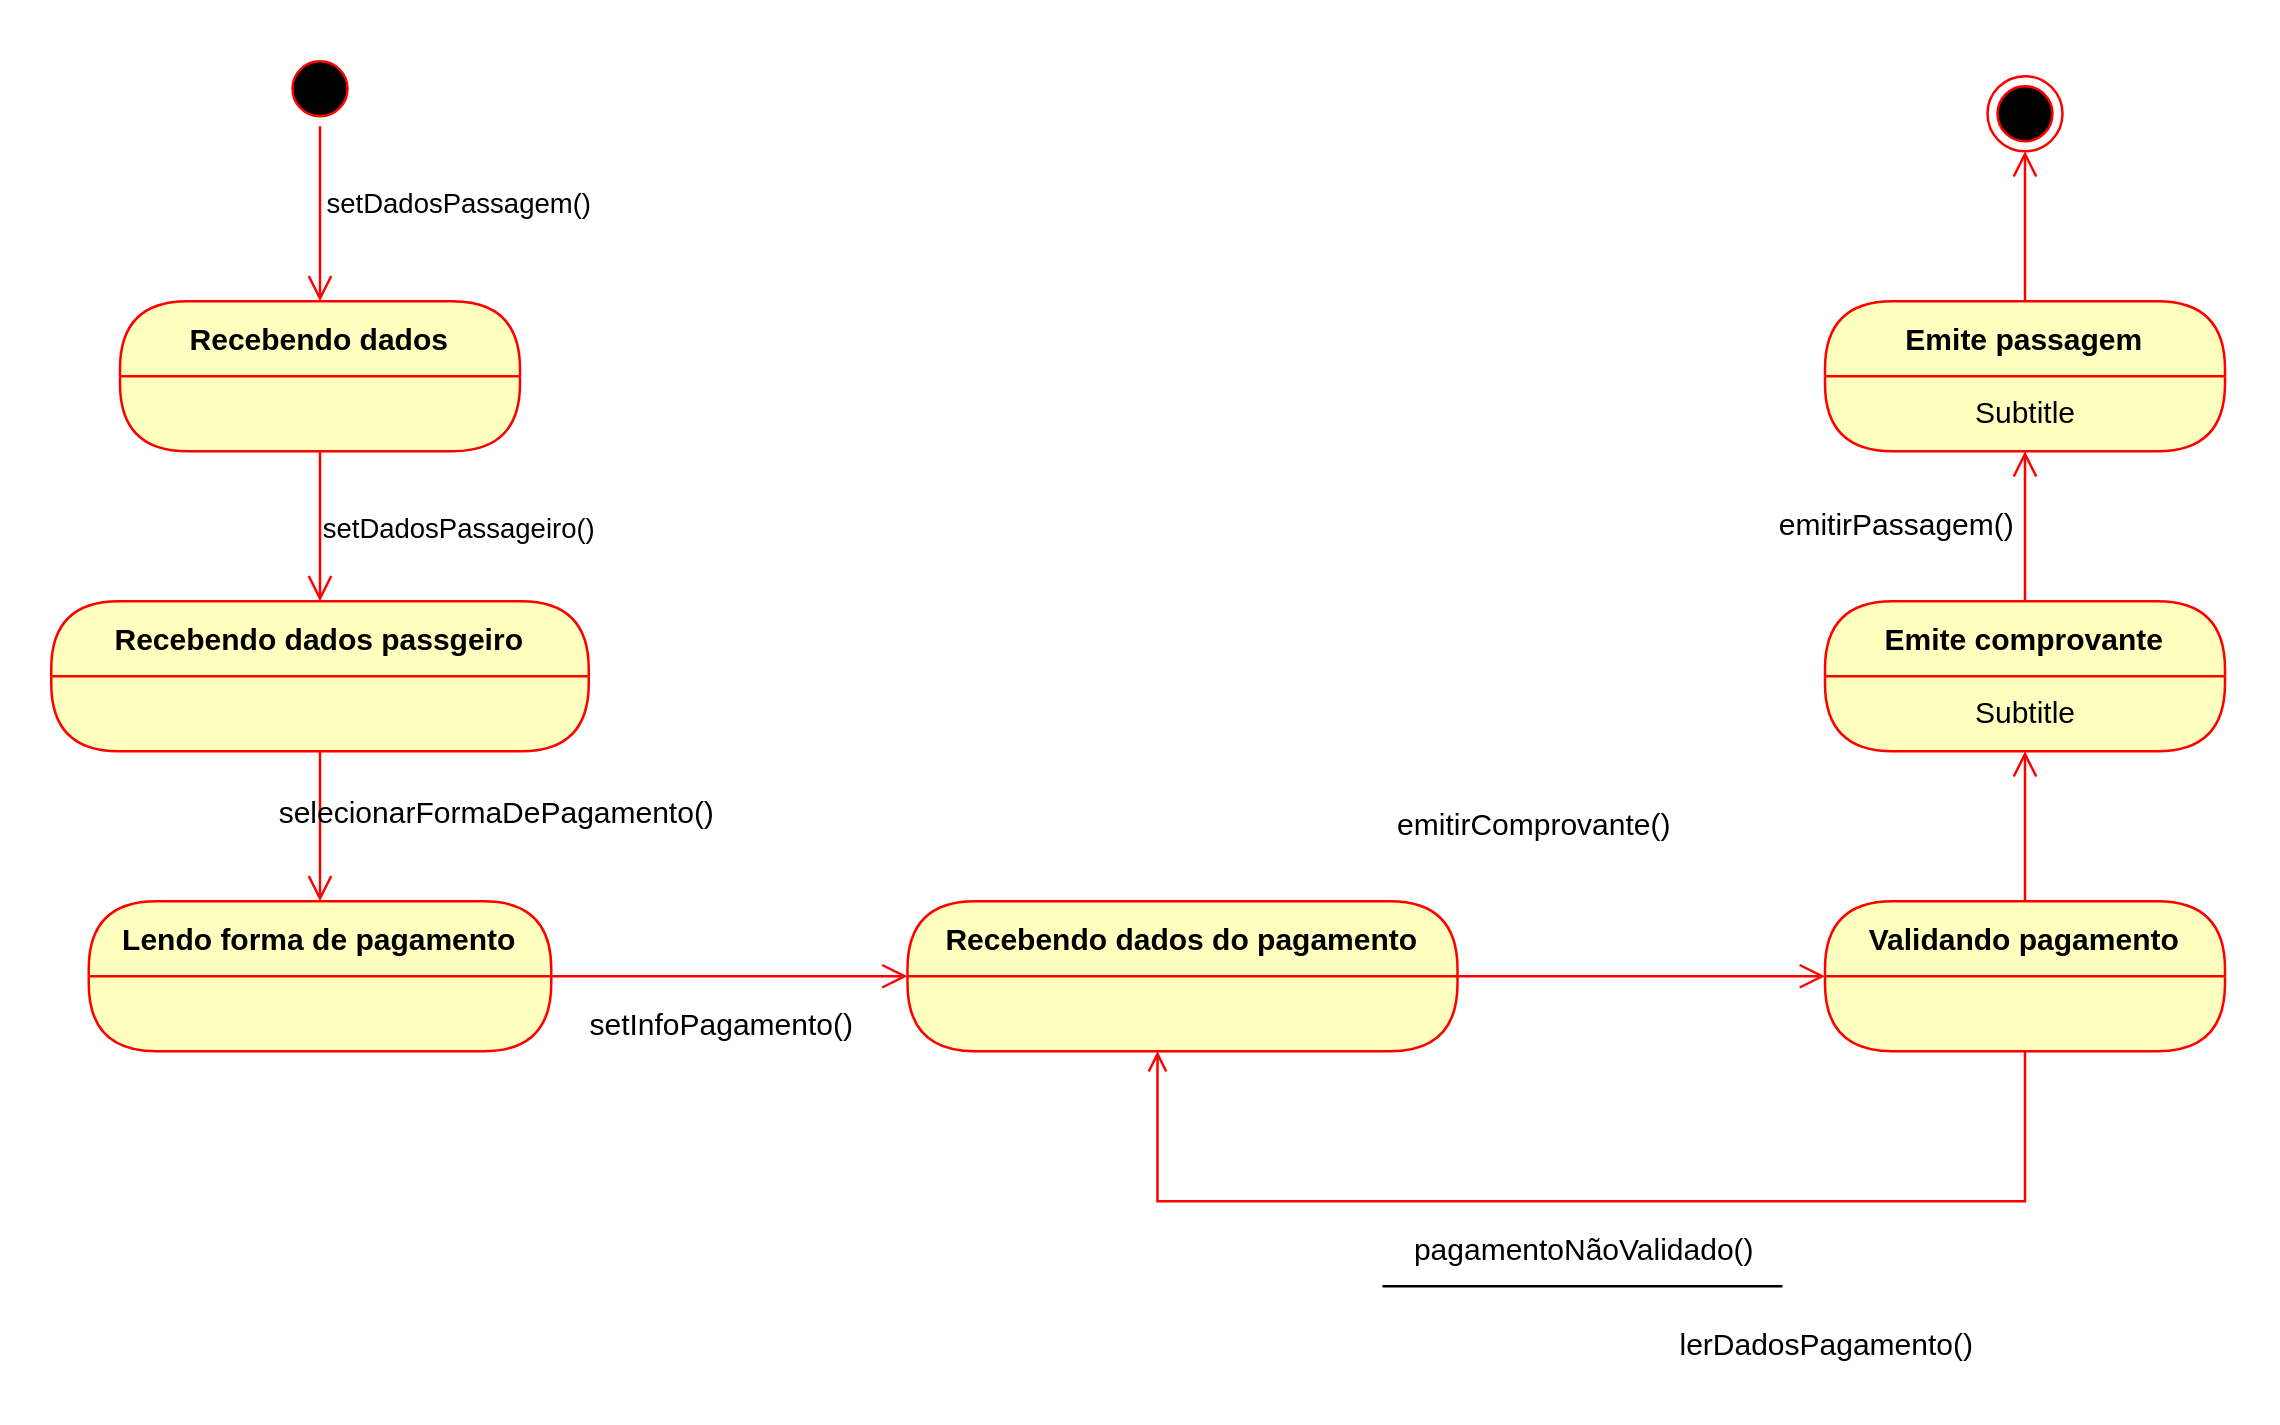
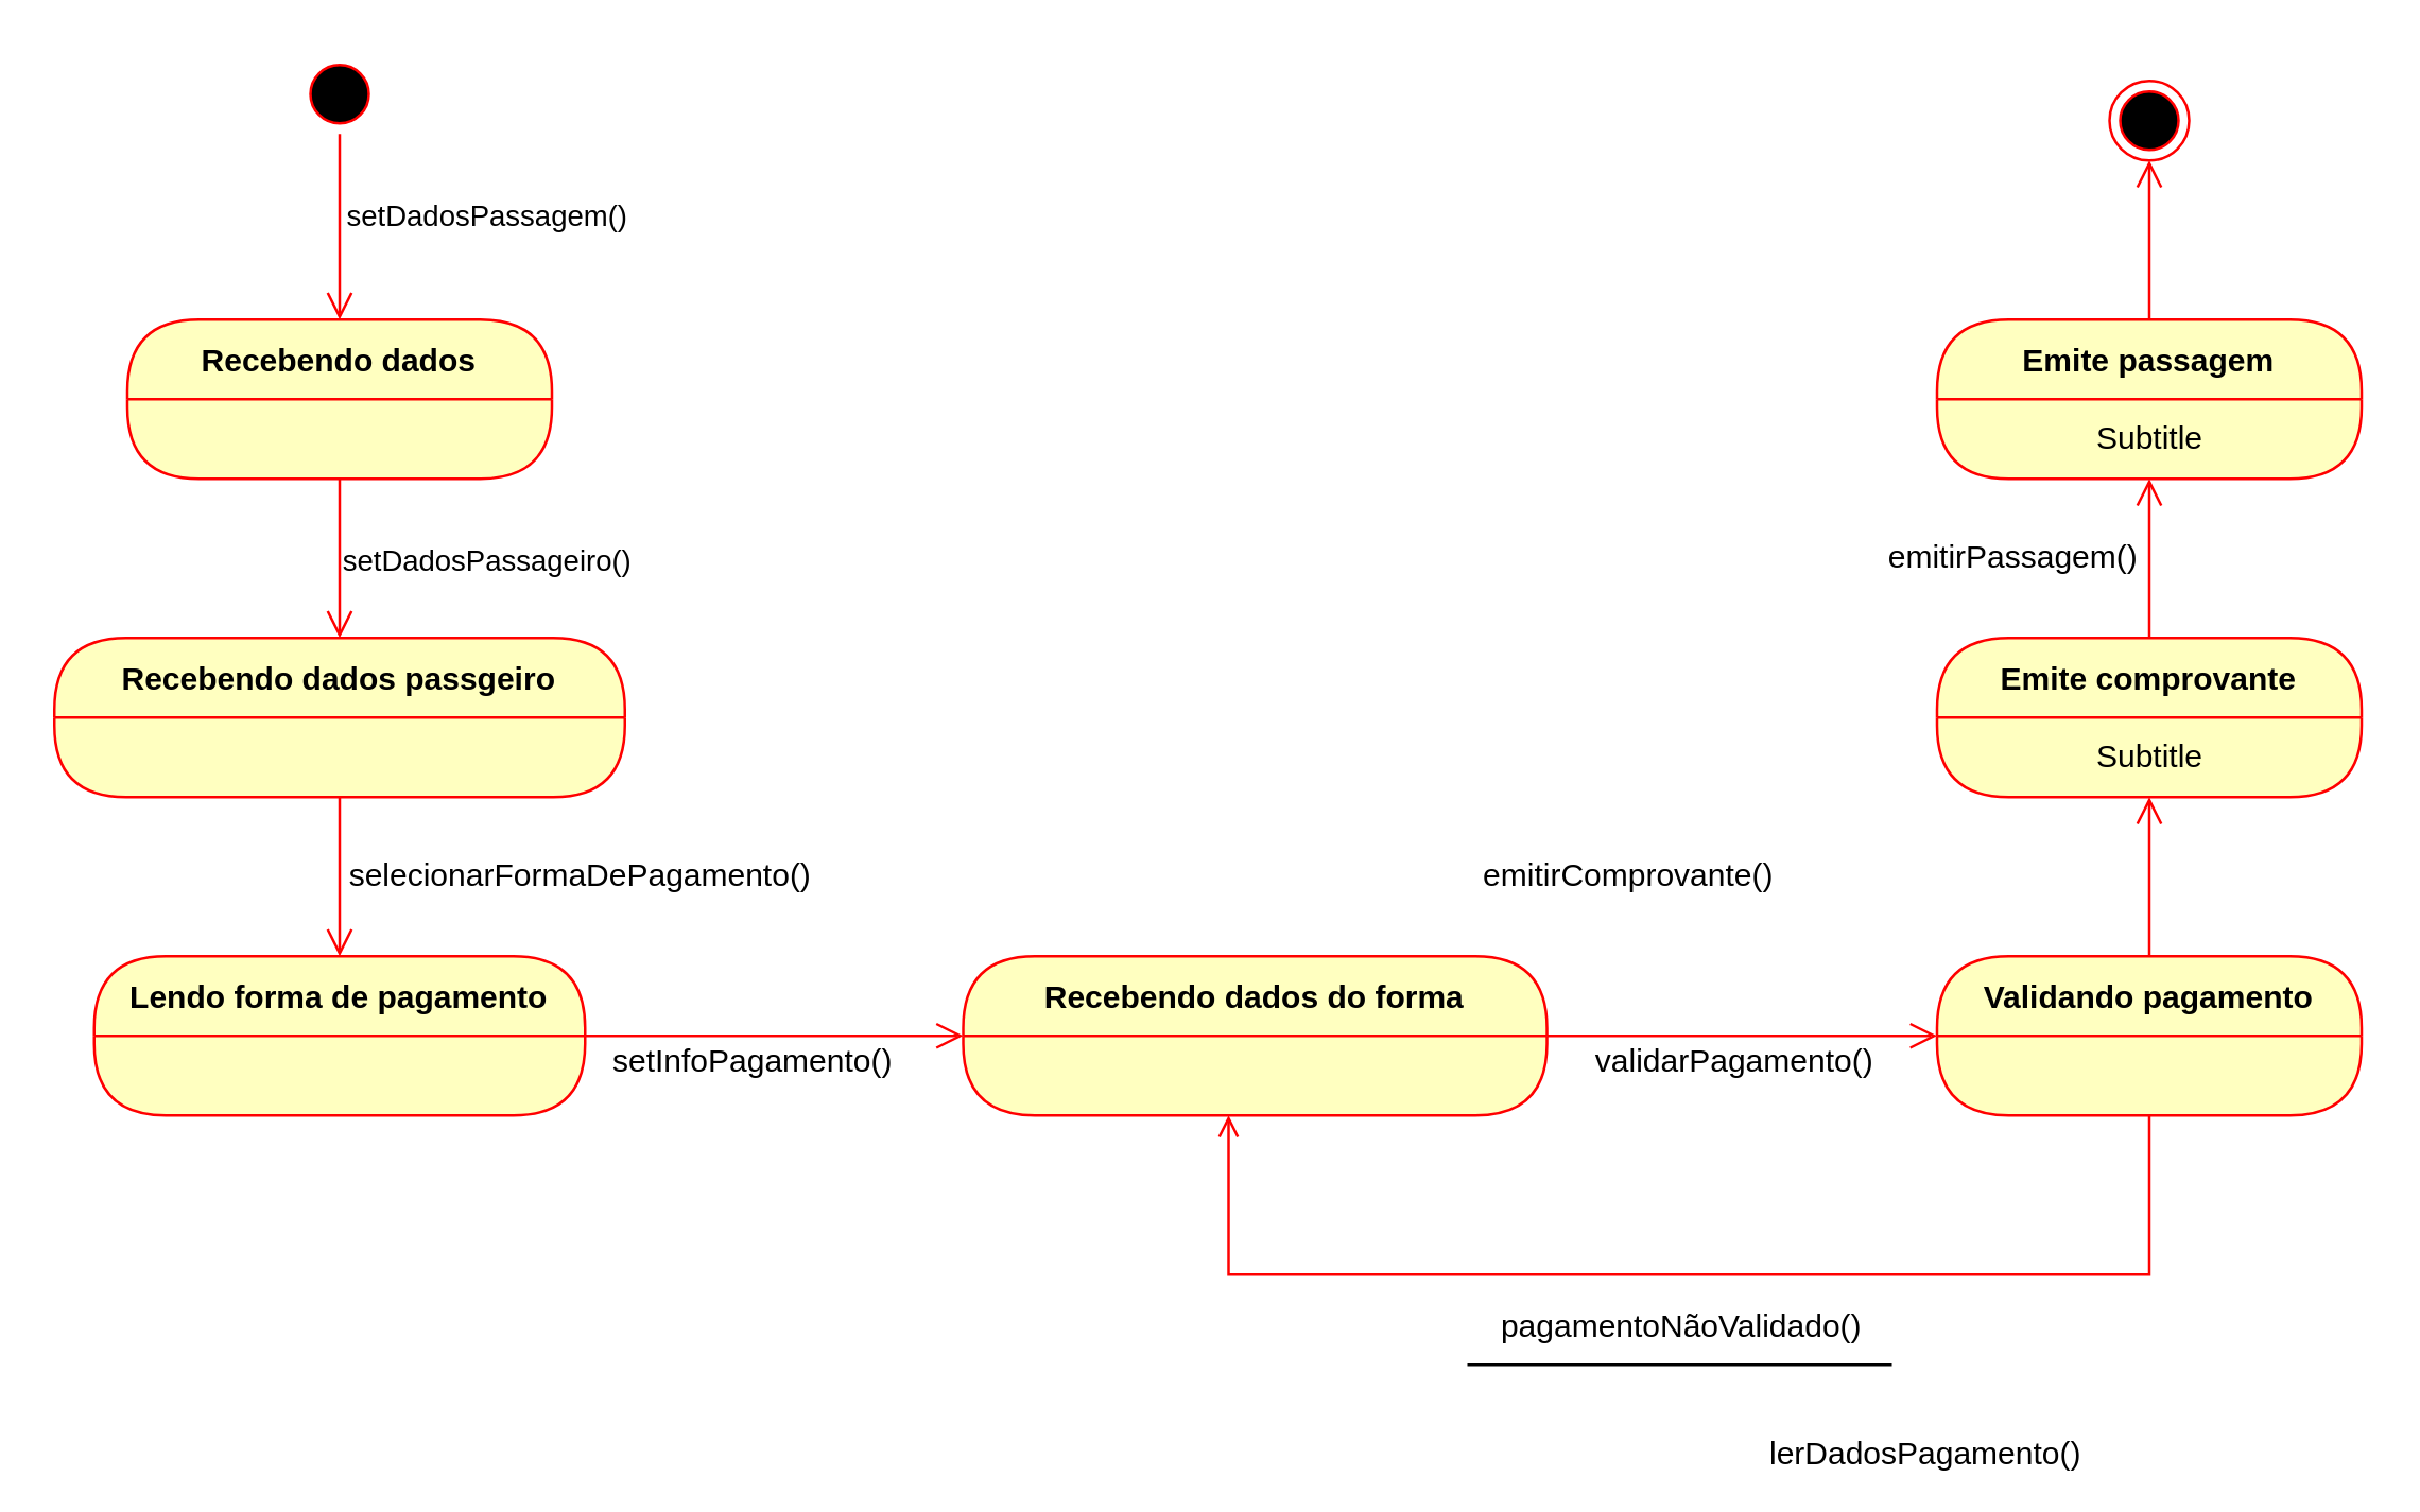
- <mxCell id="9" value="selecionarFormaDePagamento()" style="text;html=1;align=center;verticalAlign=middle;resizable=0;points=[];autosize=1;strokeColor=none;fillColor=none;" vertex="1" parent="1"><mxGeometry x="102.5" y="315" width="190" height="20" as="geometry" /></mxCell>
+ <mxCell id="9" value="selecionarFormaDePagamento()" style="text;html=1;align=center;verticalAlign=middle;resizable=0;points=[];autosize=1;strokeColor=none;fillColor=none;" vertex="1" parent="1"><mxGeometry x="122.5" y="320" width="190" height="20" as="geometry" /></mxCell>
- <mxCell id="13" value="Recebendo dados do pagamento" style="swimlane;fontStyle=1;align=center;verticalAlign=middle;childLayout=stackLayout;horizontal=1;startSize=30;horizontalStack=0;resizeParent=0;resizeLast=1;container=0;fontColor=#000000;collapsible=0;rounded=1;arcSize=30;strokeColor=#ff0000;fillColor=#ffffc0;swimlaneFillColor=#ffffc0;dropTarget=0;shadow=0;sketch=0;" vertex="1" parent="1"><mxGeometry x="362.5" y="360" width="220" height="60" as="geometry" /></mxCell>
+ <mxCell id="13" value="Recebendo dados do forma" style="swimlane;fontStyle=1;align=center;verticalAlign=middle;childLayout=stackLayout;horizontal=1;startSize=30;horizontalStack=0;resizeParent=0;resizeLast=1;container=0;fontColor=#000000;collapsible=0;rounded=1;arcSize=30;strokeColor=#ff0000;fillColor=#ffffc0;swimlaneFillColor=#ffffc0;dropTarget=0;shadow=0;sketch=0;" vertex="1" parent="1"><mxGeometry x="362.5" y="360" width="220" height="60" as="geometry" /></mxCell>
+ <mxCell id="18" value="validarPagamento()" style="text;html=1;align=center;verticalAlign=middle;resizable=0;points=[];autosize=1;strokeColor=none;fillColor=none;" vertex="1" parent="1"><mxGeometry x="592.5" y="390" width="120" height="20" as="geometry" /></mxCell>
- <mxCell id="12" value="setInfoPagamento()" style="text;html=1;align=center;verticalAlign=middle;resizable=0;points=[];autosize=1;strokeColor=none;fillColor=none;" vertex="1" parent="1"><mxGeometry x="227.5" y="400" width="120" height="20" as="geometry" /></mxCell>
+ <mxCell id="12" value="setInfoPagamento()" style="text;html=1;align=center;verticalAlign=middle;resizable=0;points=[];autosize=1;strokeColor=none;fillColor=none;" vertex="1" parent="1"><mxGeometry x="222.5" y="390" width="120" height="20" as="geometry" /></mxCell>
- <mxCell id="21" value="lerDadosPagamento()" style="text;html=1;align=center;verticalAlign=middle;resizable=0;points=[];autosize=1;strokeColor=none;fillColor=none;" vertex="1" parent="1"><mxGeometry x="665" y="528" width="130" height="20" as="geometry" /></mxCell>
+ <mxCell id="21" value="lerDadosPagamento()" style="text;html=1;align=center;verticalAlign=middle;resizable=0;points=[];autosize=1;strokeColor=none;fillColor=none;" vertex="1" parent="1"><mxGeometry x="660" y="538" width="130" height="20" as="geometry" /></mxCell>
